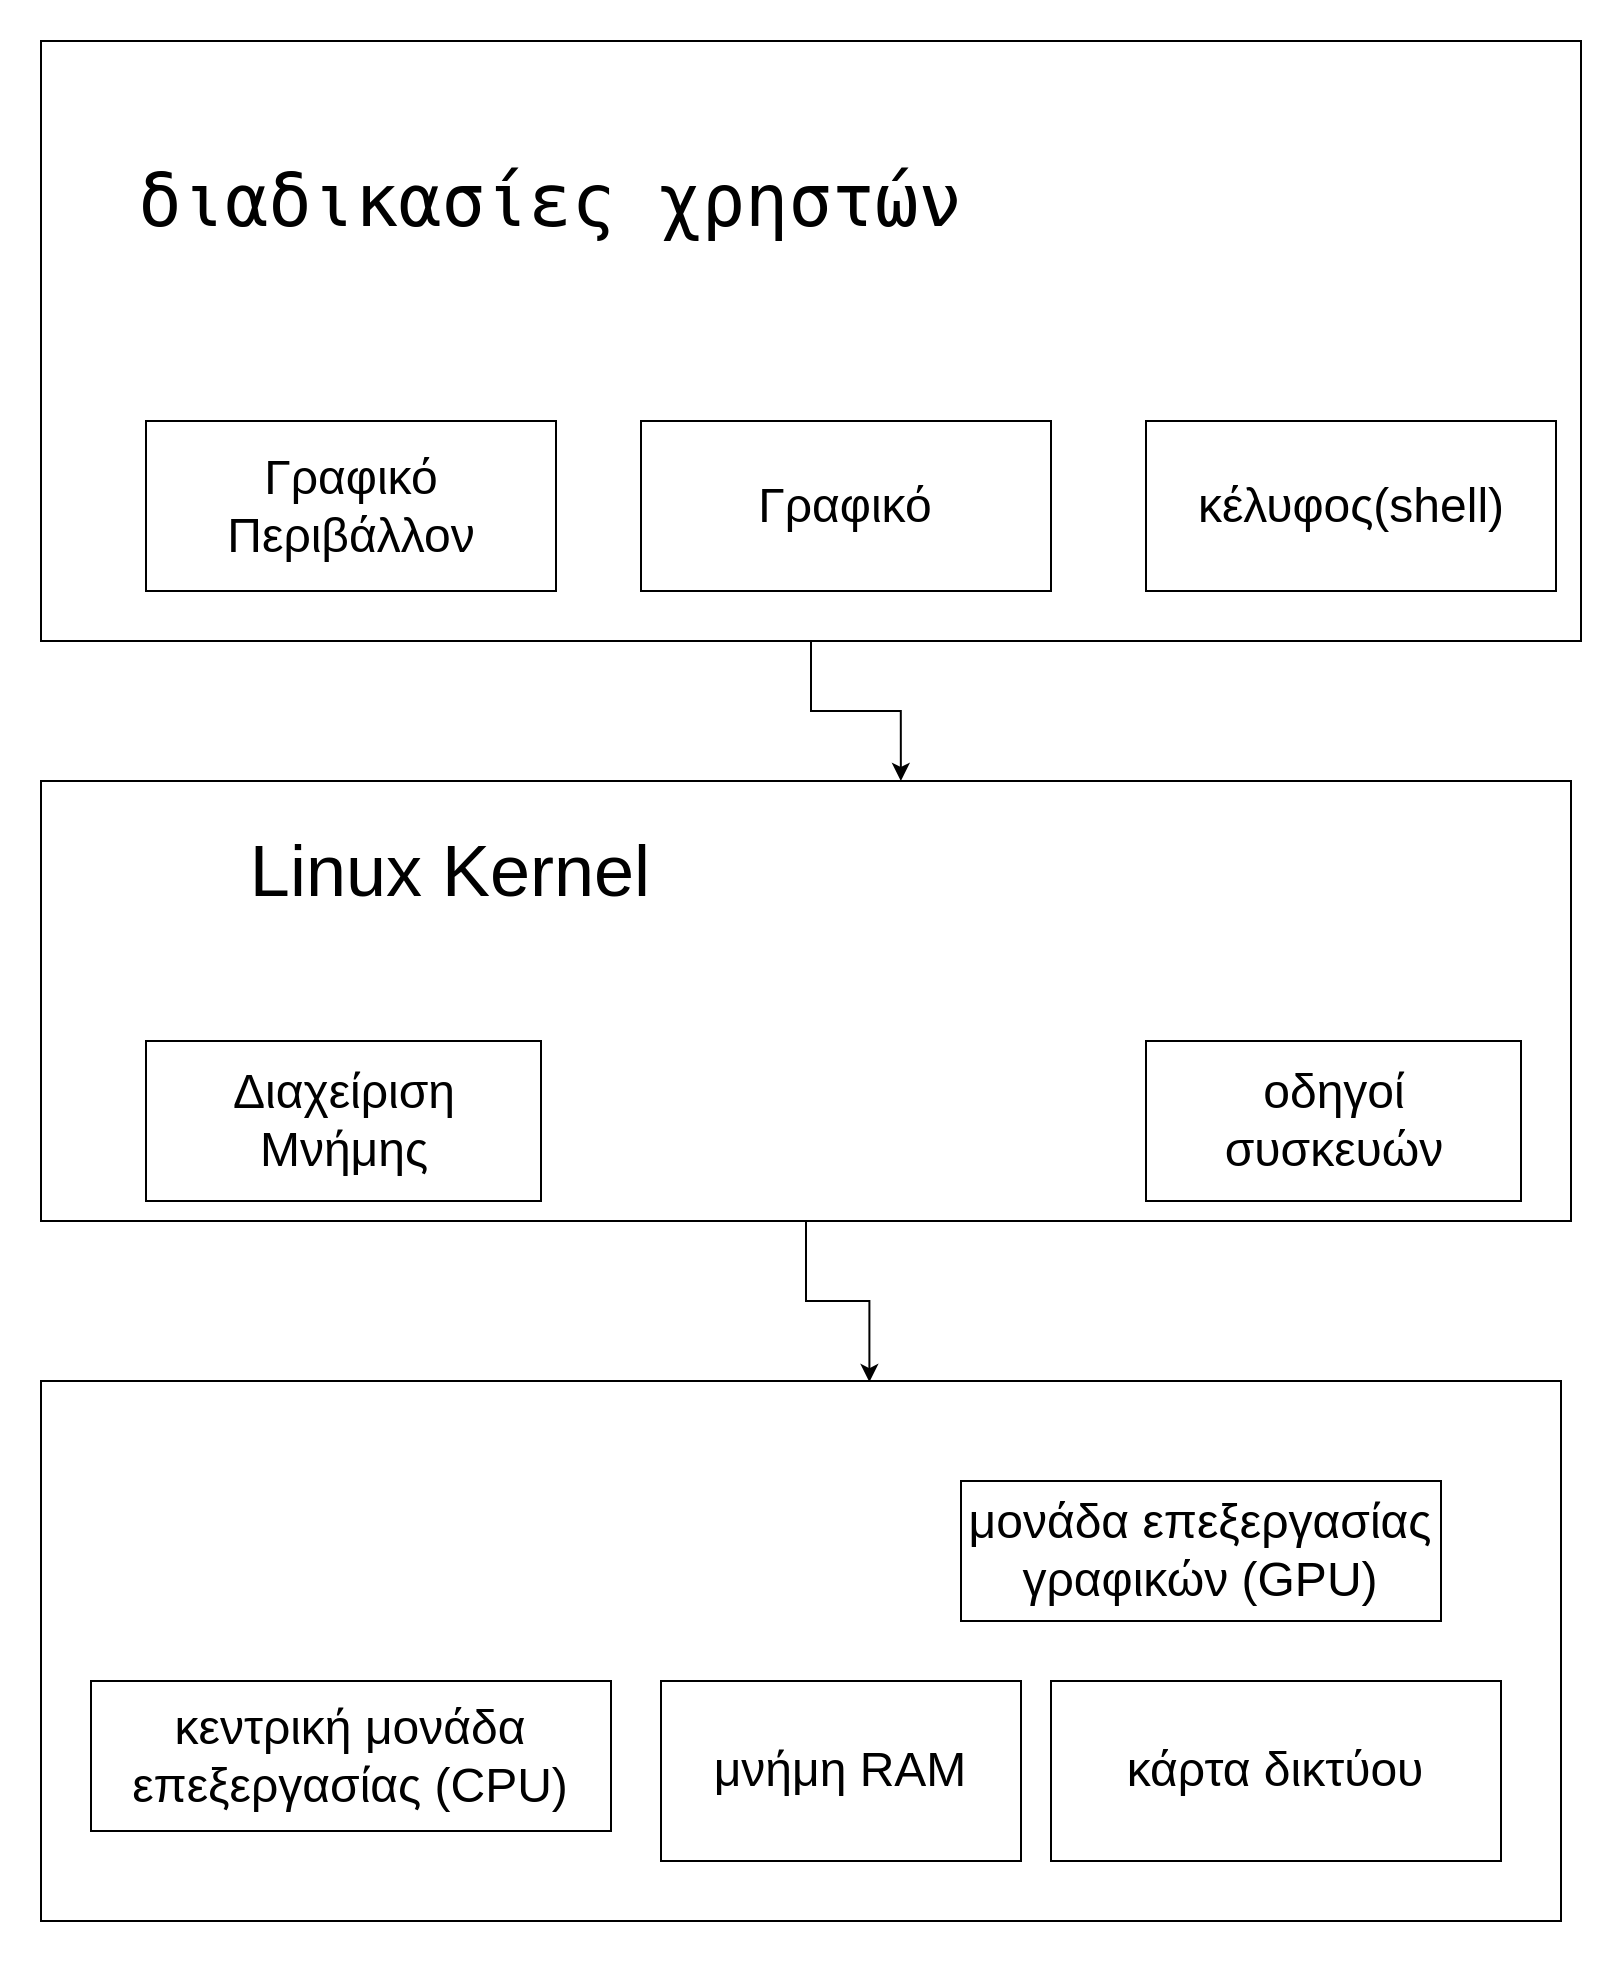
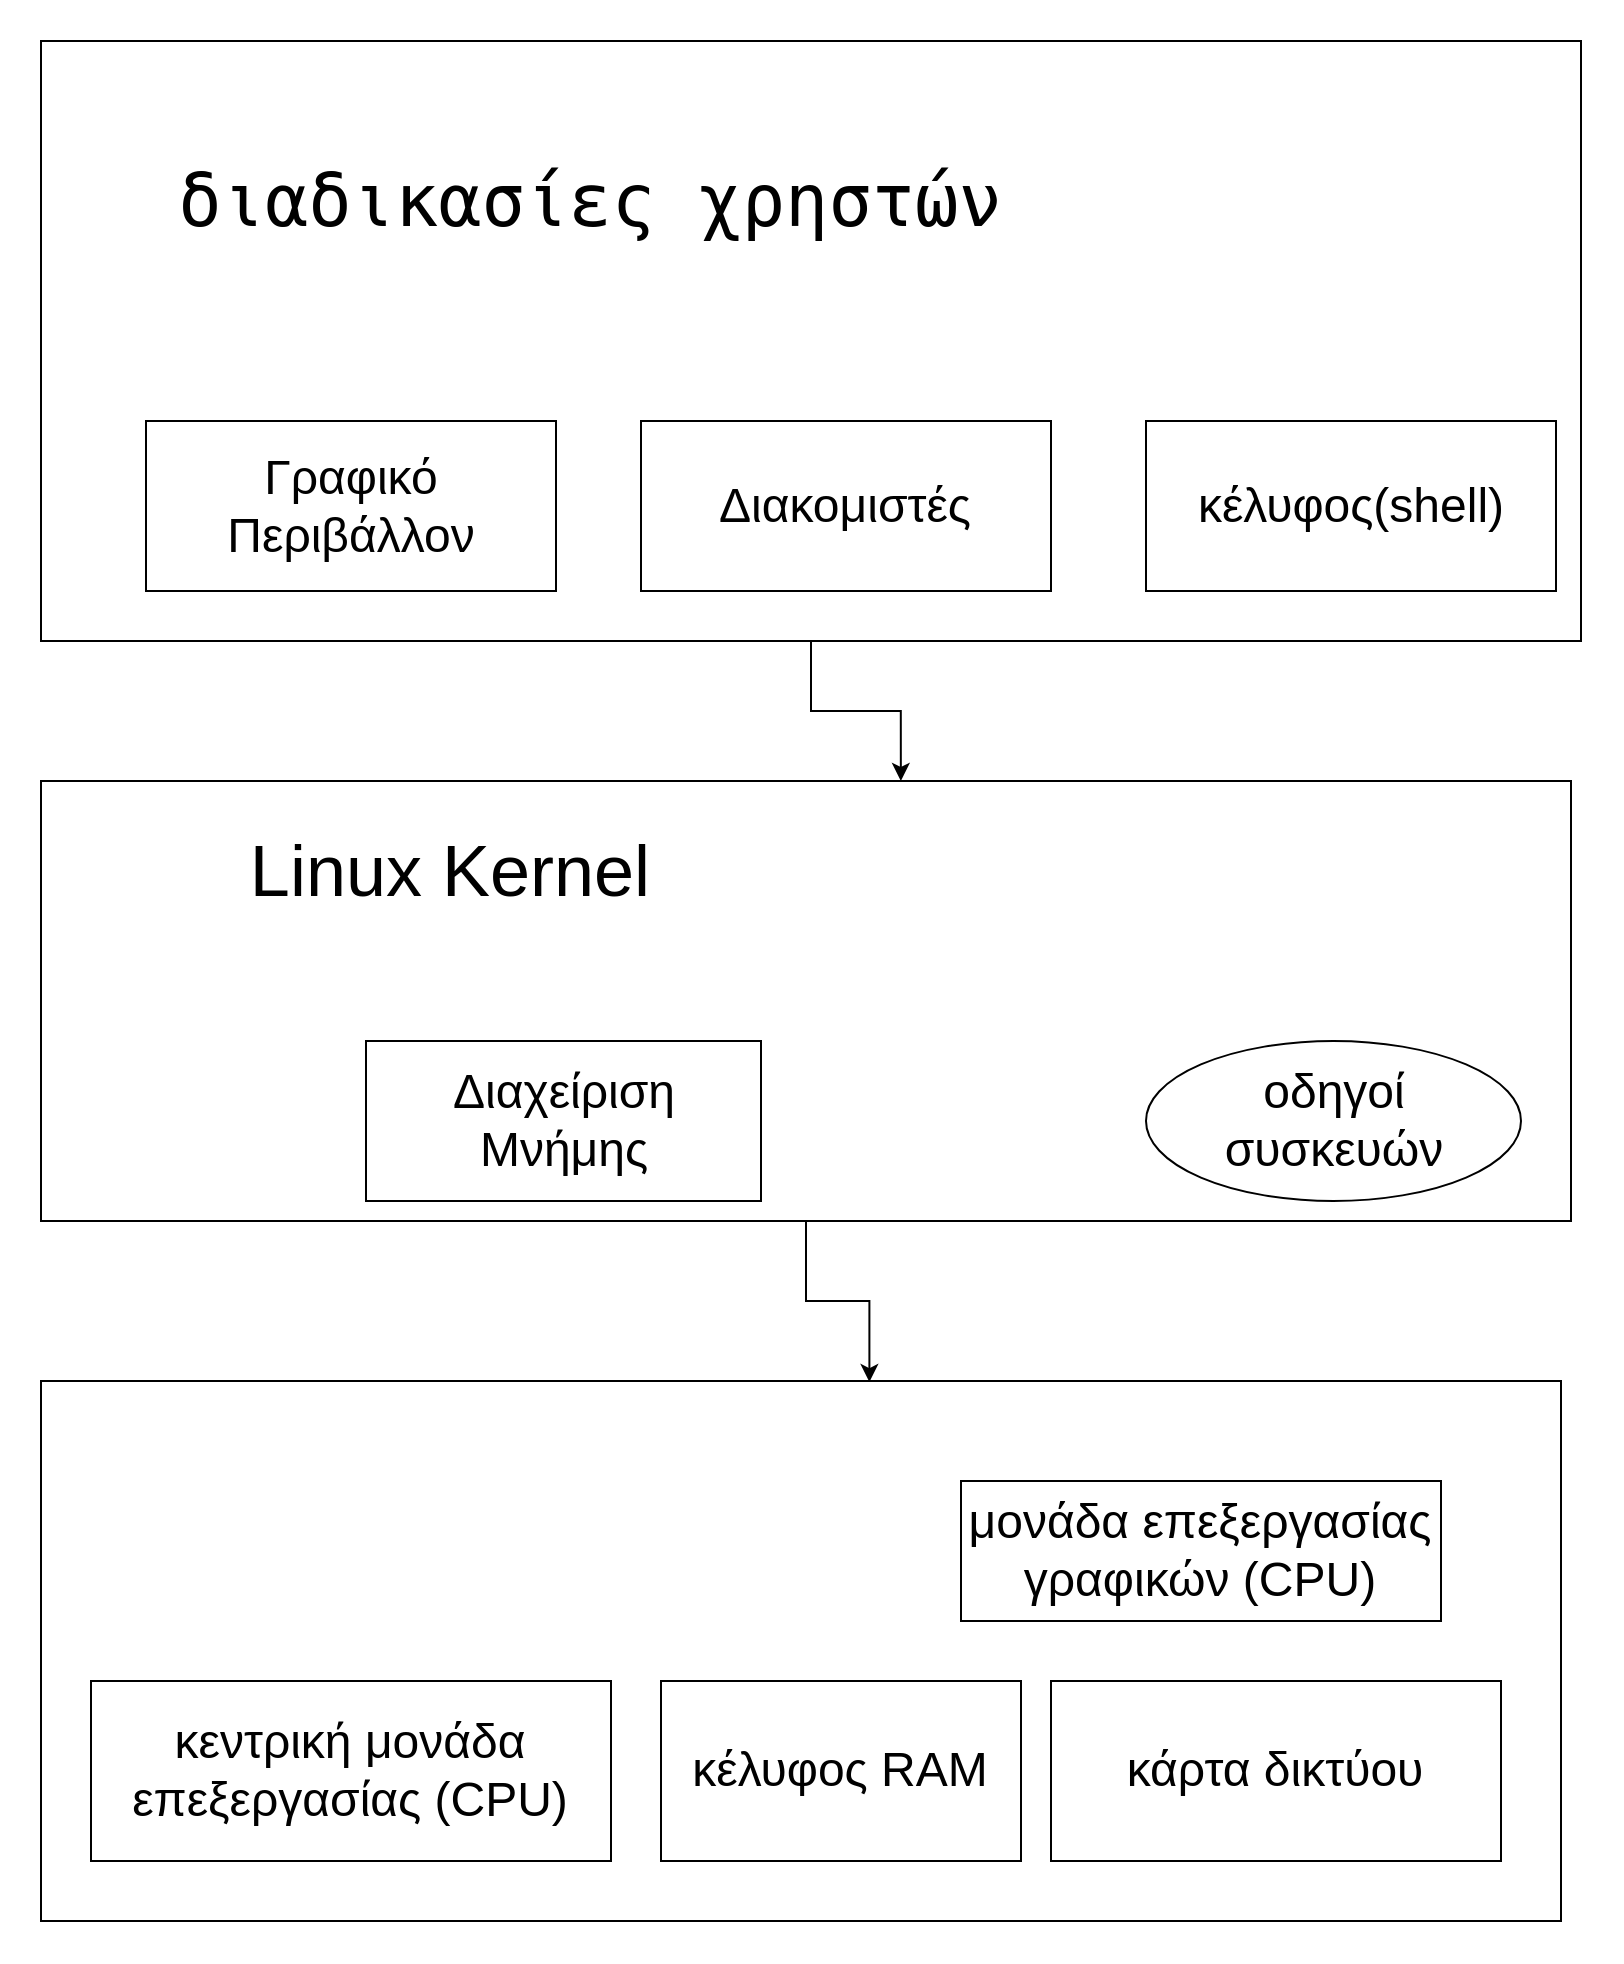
- <mxCell id="6" value="&lt;div role=&quot;text&quot; tabindex=&quot;0&quot; id=&quot;tw-target-text-container&quot; class=&quot;tw-ta-container tw-nfl&quot;&gt;&lt;pre dir=&quot;ltr&quot; data-ved=&quot;2ahUKEwiFv4Kh8fCMAxX07wIHHSCwFlEQ3ewLegQIBhAV&quot; aria-label=&quot;Μεταφρασμένο κείμενο: διαδικασίες χρήστη&quot; style=&quot;text-align:left&quot; id=&quot;tw-target-text&quot; data-placeholder=&quot;Μετάφραση&quot; class=&quot;tw-data-text tw-text-large tw-ta&quot;&gt;&lt;font style=&quot;font-size: 36px;&quot;&gt;διαδικασίες χρηστών&lt;/font&gt;&lt;/pre&gt;&lt;/div&gt;" style="text;html=1;align=center;verticalAlign=middle;whiteSpace=wrap;rounded=0;" parent="1" vertex="1"><mxGeometry x="50" y="40" width="450" height="120" as="geometry" /></mxCell>
+ <mxCell id="6" value="&lt;div role=&quot;text&quot; tabindex=&quot;0&quot; id=&quot;tw-target-text-container&quot; class=&quot;tw-ta-container tw-nfl&quot;&gt;&lt;pre dir=&quot;ltr&quot; data-ved=&quot;2ahUKEwiFv4Kh8fCMAxX07wIHHSCwFlEQ3ewLegQIBhAV&quot; aria-label=&quot;Μεταφρασμένο κείμενο: διαδικασίες χρήστη&quot; style=&quot;text-align:left&quot; id=&quot;tw-target-text&quot; data-placeholder=&quot;Μετάφραση&quot; class=&quot;tw-data-text tw-text-large tw-ta&quot;&gt;&lt;font style=&quot;font-size: 36px;&quot;&gt;διαδικασίες χρηστών&lt;/font&gt;&lt;/pre&gt;&lt;/div&gt;" style="text;html=1;align=center;verticalAlign=middle;whiteSpace=wrap;rounded=0;" parent="1" vertex="1"><mxGeometry x="70" y="40" width="450" height="120" as="geometry" /></mxCell>
- <mxCell id="4" value="&lt;font style=&quot;font-size: 24px;&quot;&gt;Γραφικό&lt;/font&gt;" style="rounded=0;whiteSpace=wrap;html=1;" parent="1" vertex="1"><mxGeometry x="320" y="210" width="205" height="85" as="geometry" /></mxCell>
+ <mxCell id="4" value="&lt;font style=&quot;font-size: 24px;&quot;&gt;Διακομιστές&lt;/font&gt;" style="rounded=0;whiteSpace=wrap;html=1;" parent="1" vertex="1"><mxGeometry x="320" y="210" width="205" height="85" as="geometry" /></mxCell>
- <mxCell id="8" value="&lt;font style=&quot;font-size: 24px;&quot;&gt;Διαχείριση Μνήμης&lt;/font&gt;" style="rounded=0;whiteSpace=wrap;html=1;" parent="1" vertex="1"><mxGeometry x="72.5" y="520" width="197.5" height="80" as="geometry" /></mxCell>
+ <mxCell id="8" value="&lt;font style=&quot;font-size: 24px;&quot;&gt;Διαχείριση Μνήμης&lt;/font&gt;" style="rounded=0;whiteSpace=wrap;html=1;" parent="1" vertex="1"><mxGeometry x="182.5" y="520" width="197.5" height="80" as="geometry" /></mxCell>
- <mxCell id="9" value="&lt;font style=&quot;font-size: 24px;&quot;&gt;οδηγοί συσκευών&lt;/font&gt;" style="rounded=0;whiteSpace=wrap;html=1;" parent="1" vertex="1"><mxGeometry x="572.5" y="520" width="187.5" height="80" as="geometry" /></mxCell>
+ <mxCell id="9" value="&lt;font style=&quot;font-size: 24px;&quot;&gt;οδηγοί συσκευών&lt;/font&gt;" style="ellipse;whiteSpace=wrap;html=1;" parent="1" vertex="1"><mxGeometry x="572.5" y="520" width="187.5" height="80" as="geometry" /></mxCell>
- <mxCell id="16" value="&lt;font style=&quot;font-size: 24px;&quot;&gt;μονάδα επεξεργασίας γραφικών (GPU)&lt;/font&gt;" style="rounded=0;whiteSpace=wrap;html=1;" parent="1" vertex="1"><mxGeometry x="480" y="740" width="240" height="70" as="geometry" /></mxCell>
+ <mxCell id="16" value="&lt;font style=&quot;font-size: 24px;&quot;&gt;μονάδα επεξεργασίας γραφικών (CPU)&lt;/font&gt;" style="rounded=0;whiteSpace=wrap;html=1;" parent="1" vertex="1"><mxGeometry x="480" y="740" width="240" height="70" as="geometry" /></mxCell>
- <mxCell id="12" value="&lt;font style=&quot;font-size: 24px;&quot;&gt;κεντρική μονάδα επεξεργασίας (CPU)&lt;/font&gt;" style="rounded=0;whiteSpace=wrap;html=1;" parent="1" vertex="1"><mxGeometry x="45" y="840" width="260" height="75" as="geometry" /></mxCell>
+ <mxCell id="12" value="&lt;font style=&quot;font-size: 24px;&quot;&gt;κεντρική μονάδα επεξεργασίας (CPU)&lt;/font&gt;" style="rounded=0;whiteSpace=wrap;html=1;" parent="1" vertex="1"><mxGeometry x="45" y="840" width="260" height="90" as="geometry" /></mxCell>
- <mxCell id="14" value="&lt;font style=&quot;font-size: 24px;&quot;&gt;μνήμη RAM&lt;/font&gt;" style="rounded=0;whiteSpace=wrap;html=1;" parent="1" vertex="1"><mxGeometry x="330" y="840" width="180" height="90" as="geometry" /></mxCell>
+ <mxCell id="14" value="&lt;font style=&quot;font-size: 24px;&quot;&gt;κέλυφος RAM&lt;/font&gt;" style="rounded=0;whiteSpace=wrap;html=1;" parent="1" vertex="1"><mxGeometry x="330" y="840" width="180" height="90" as="geometry" /></mxCell>
